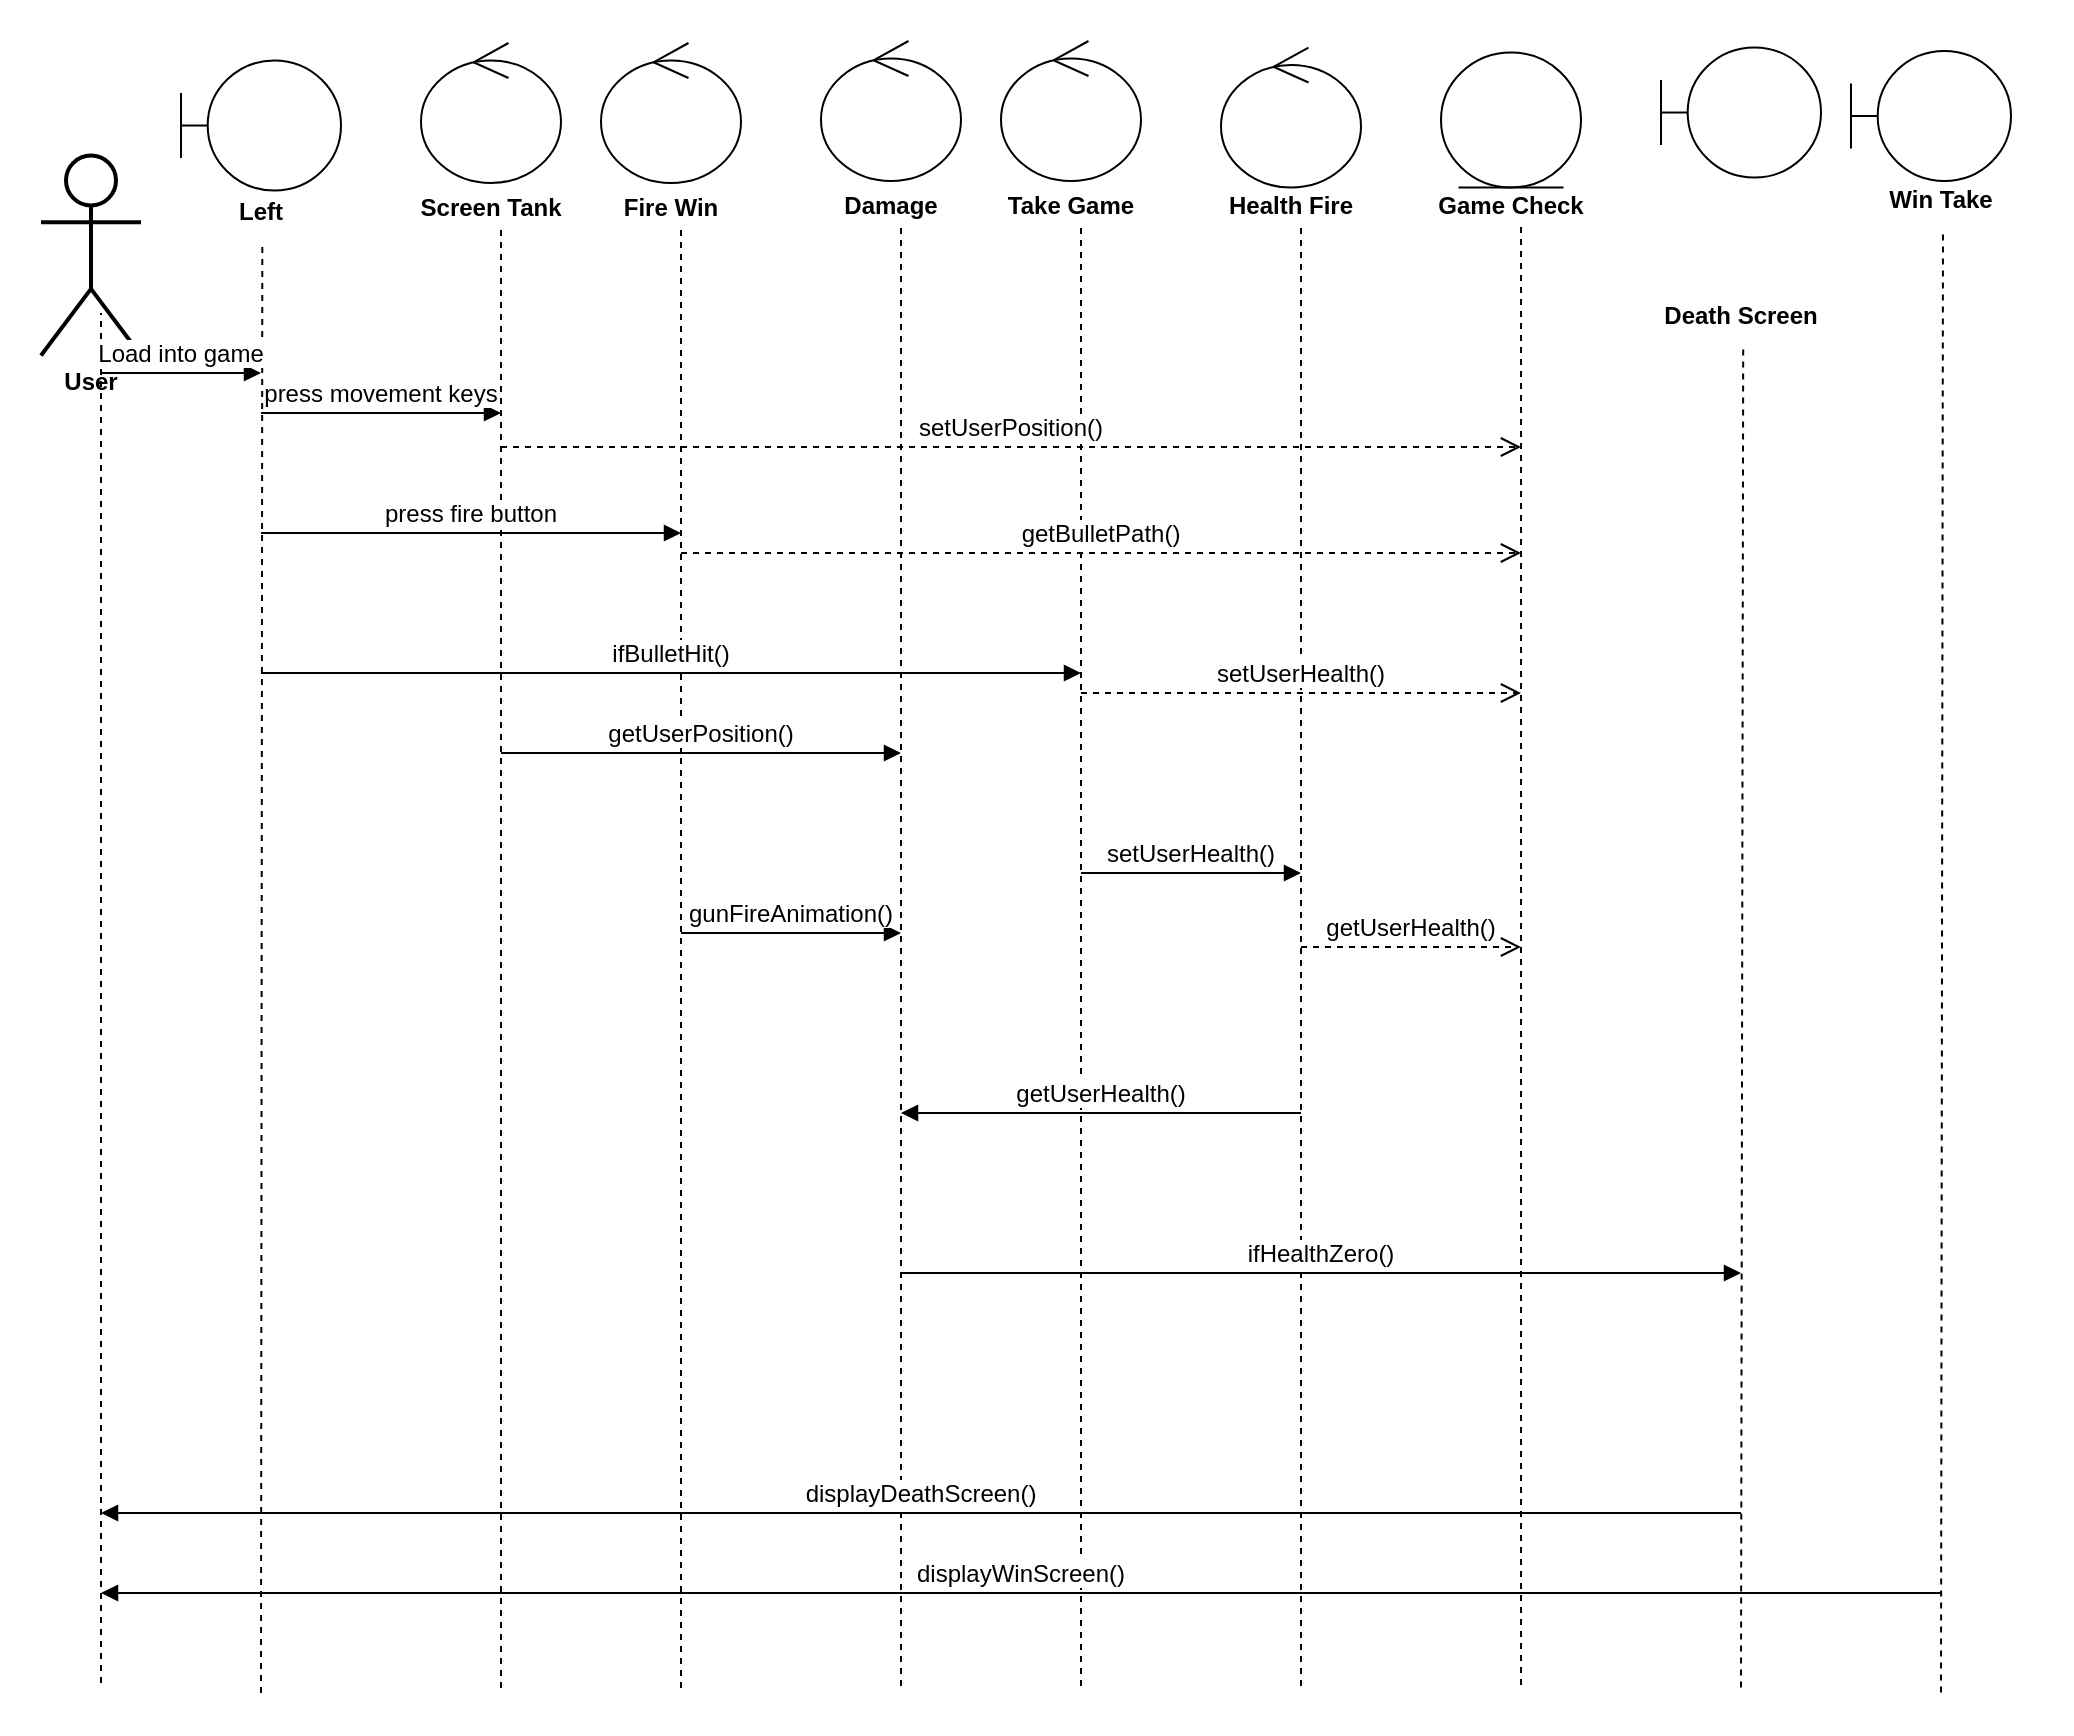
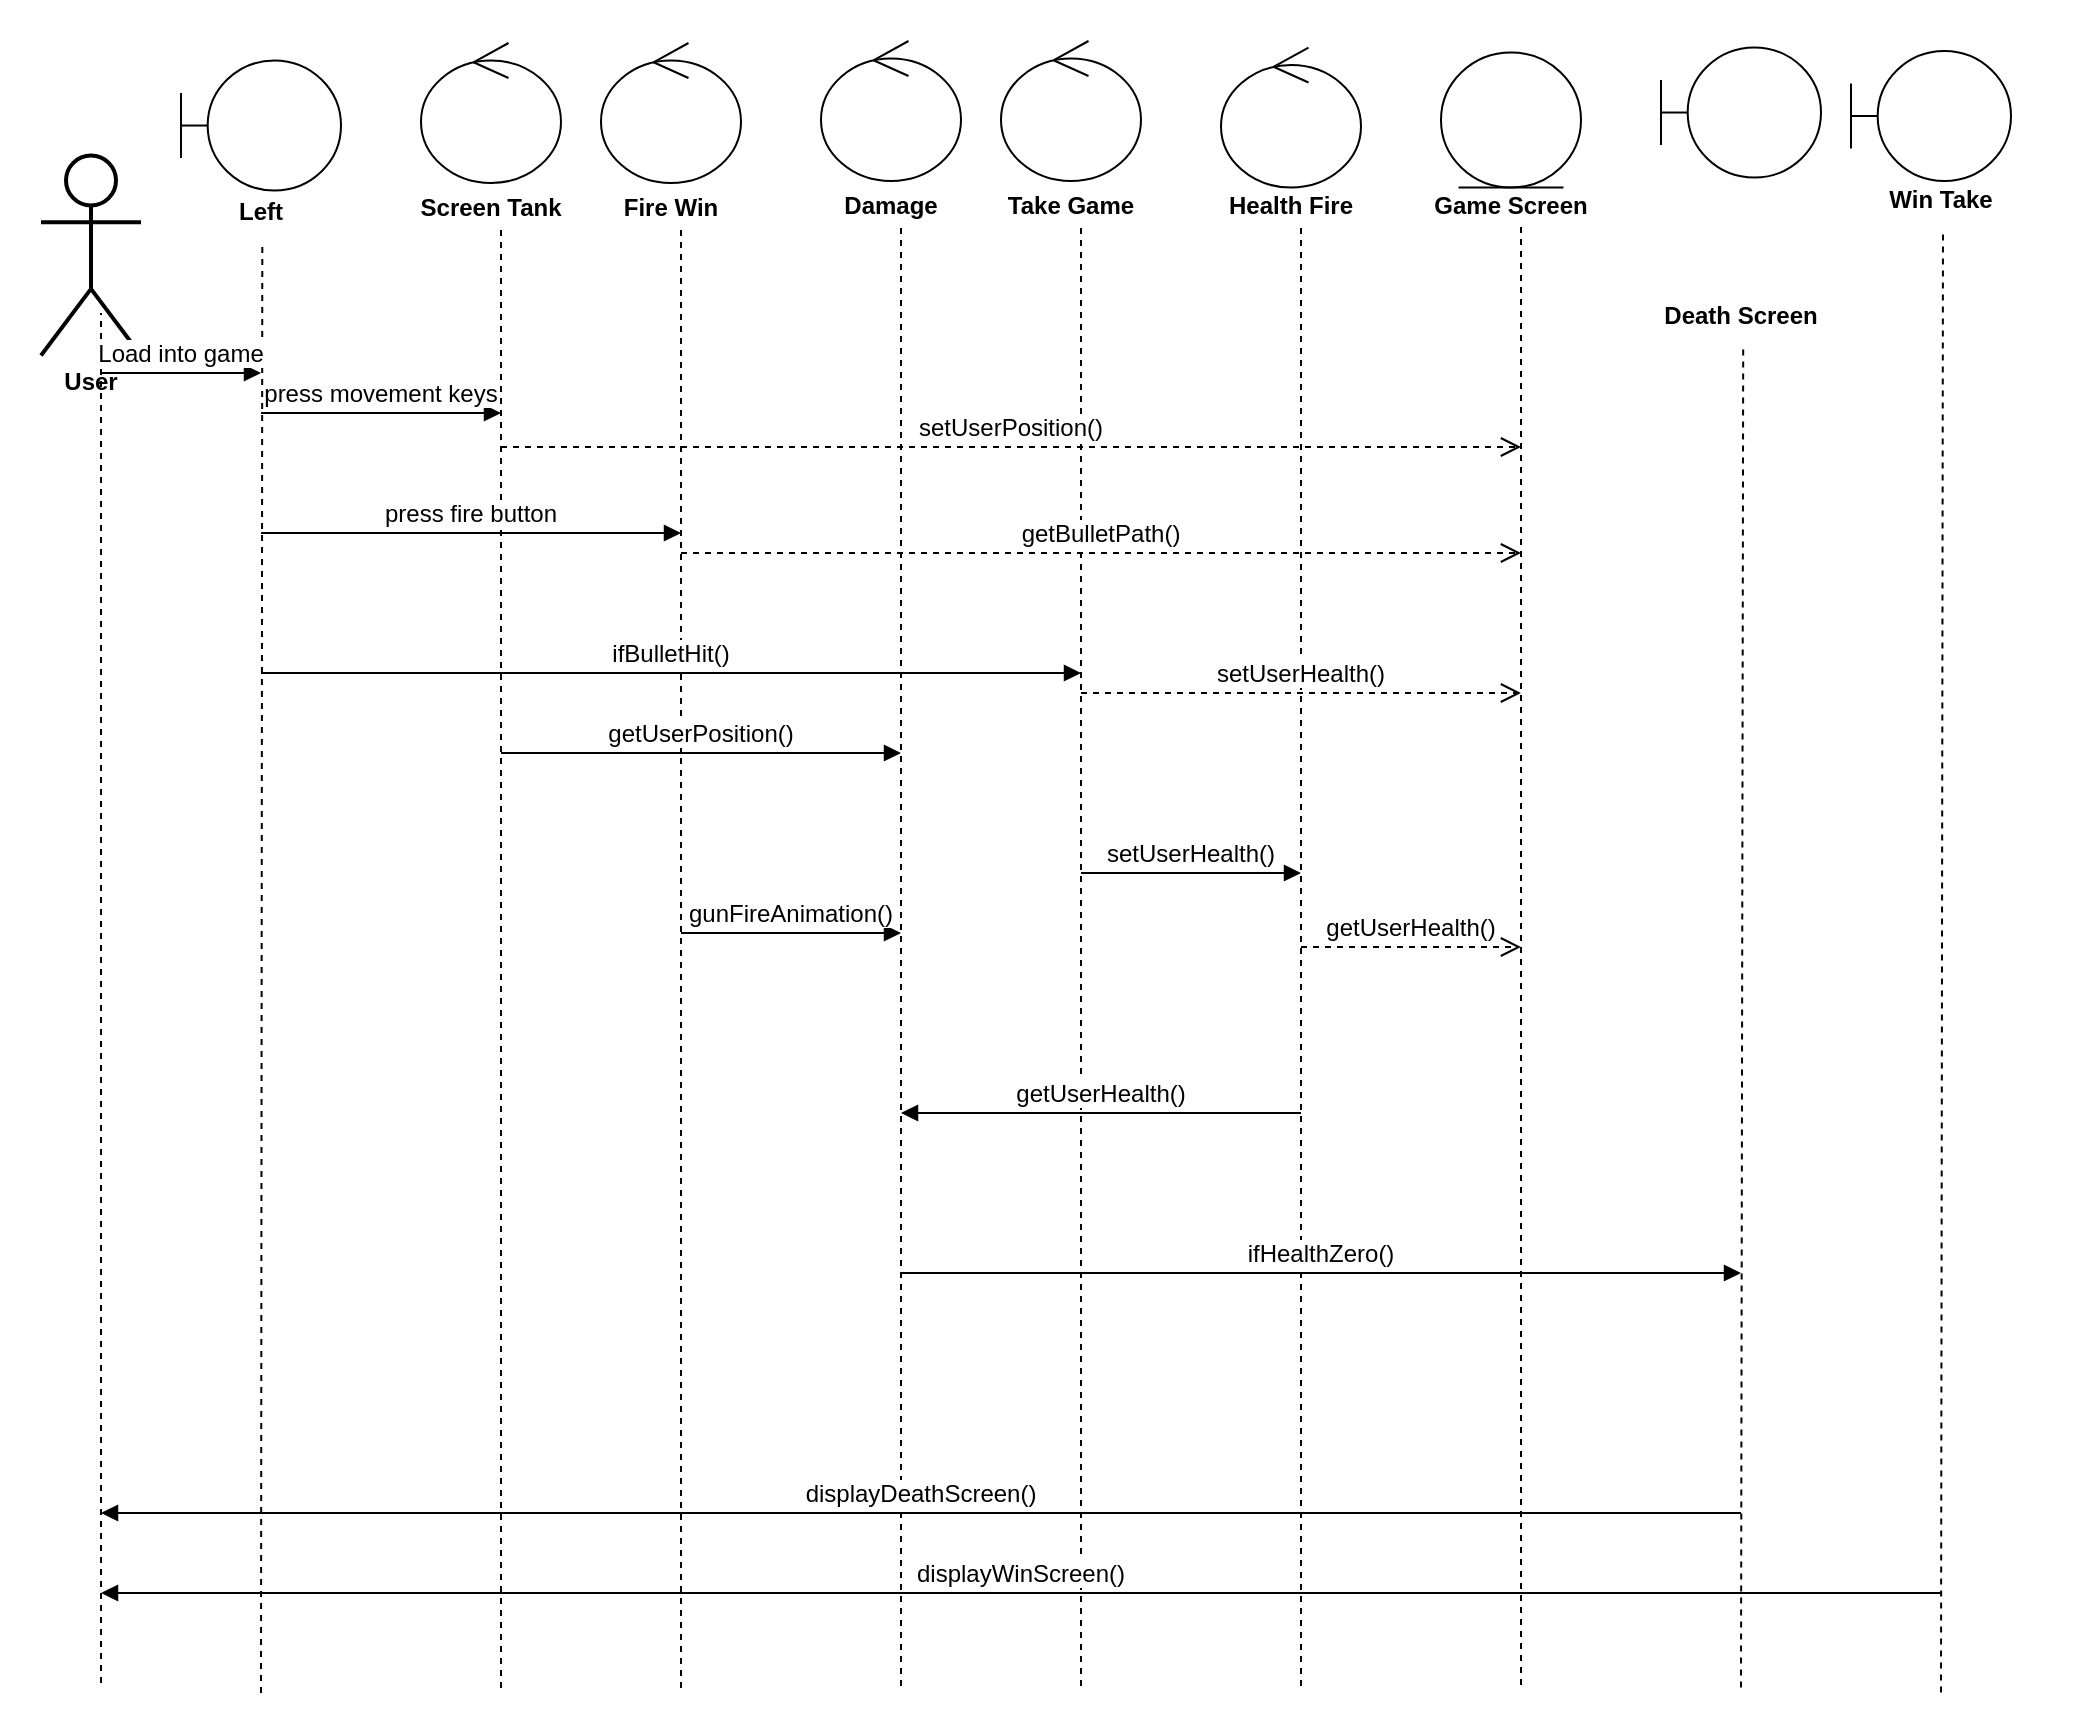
- <mxCell id="23" value="Game Check" style="text;html=1;align=center;verticalAlign=middle;resizable=0;points=[];autosize=1;strokeColor=none;fillColor=none;fontStyle=1" vertex="1" parent="1"><mxGeometry x="705" y="88.26" width="100" height="30" as="geometry" /></mxCell>
+ <mxCell id="23" value="Game Screen" style="text;html=1;align=center;verticalAlign=middle;resizable=0;points=[];autosize=1;strokeColor=none;fillColor=none;fontStyle=1" vertex="1" parent="1"><mxGeometry x="705" y="88.26" width="100" height="30" as="geometry" /></mxCell>
